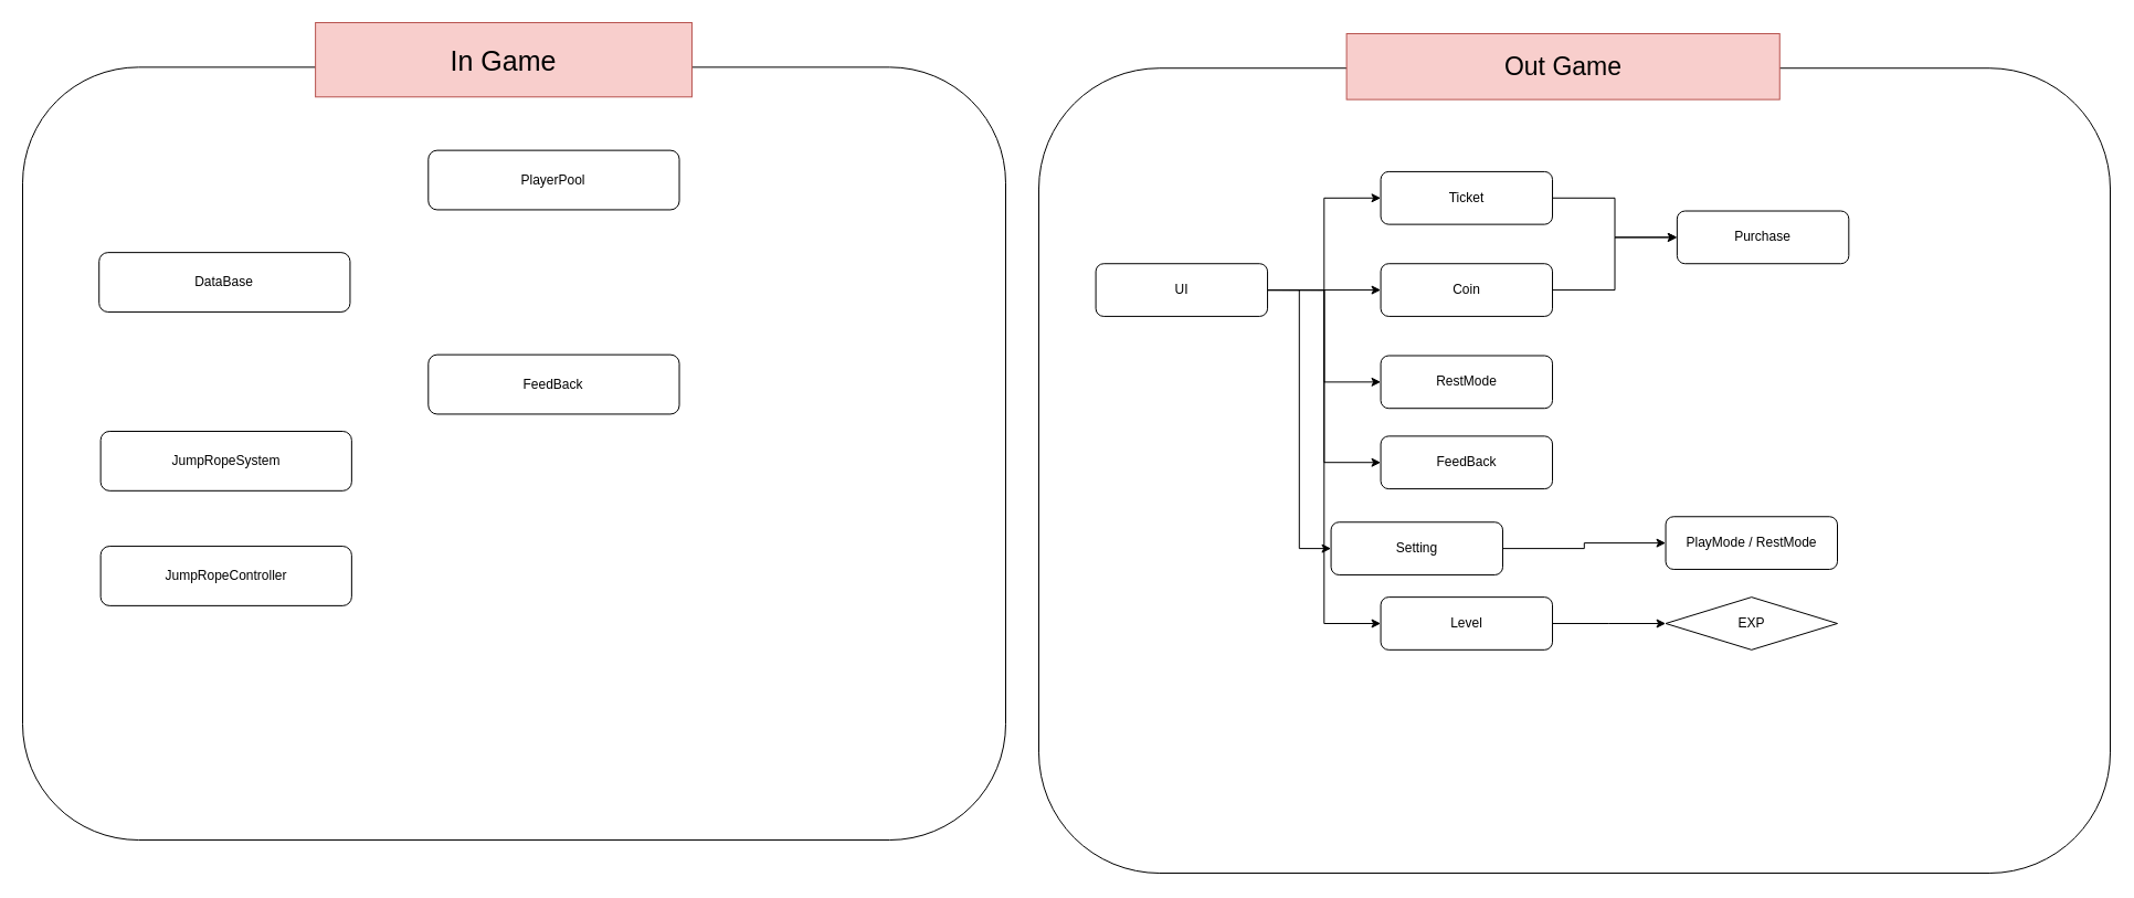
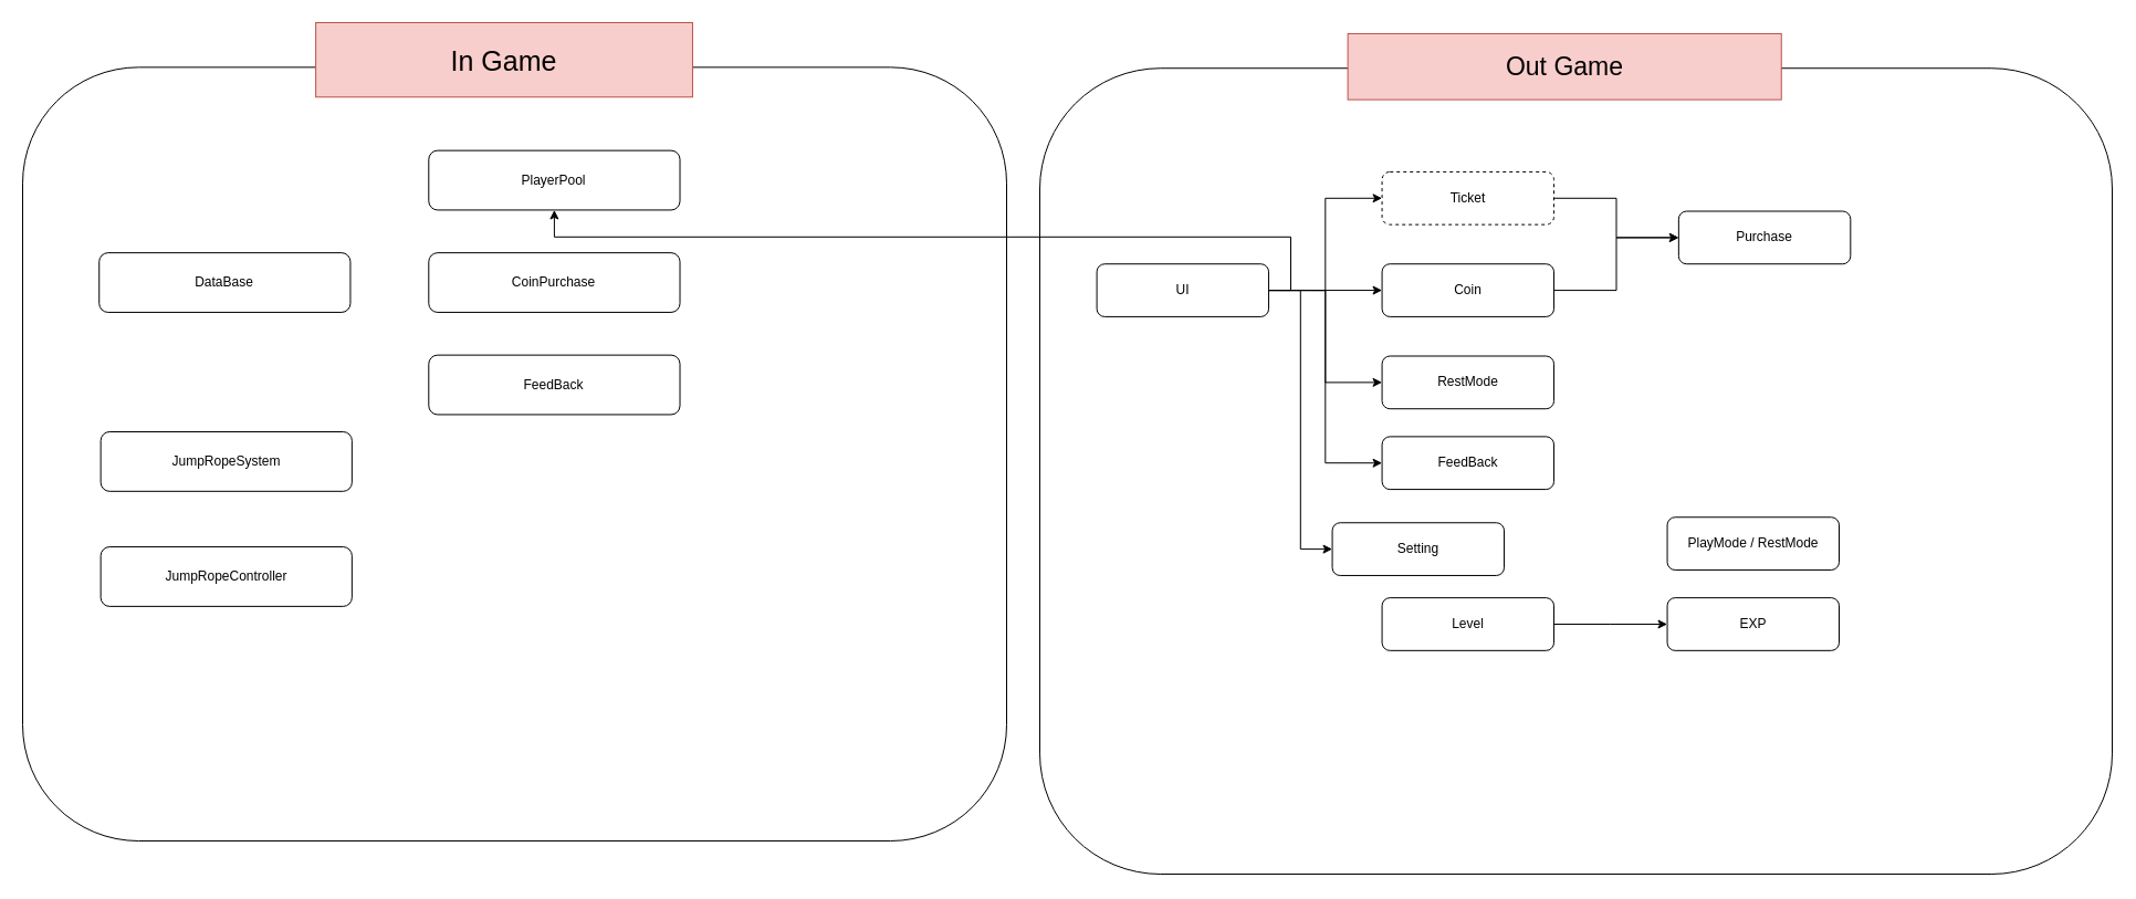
- <mxCell id="32" value="Ticket" style="rounded=1;whiteSpace=wrap;html=1;fontSize=12;glass=0;strokeWidth=1;shadow=0;" vertex="1" parent="12"><mxGeometry x="309.574" y="20.822" width="155.446" height="47.701" as="geometry" /></mxCell>
+ <mxCell id="32" value="Ticket" style="rounded=1;whiteSpace=wrap;html=1;fontSize=12;glass=0;strokeWidth=1;shadow=0;dashed=1;" vertex="1" parent="12"><mxGeometry x="309.574" y="20.822" width="155.446" height="47.701" as="geometry" /></mxCell>
+ <mxCell id="8" value="CoinPurchase" style="rounded=1;whiteSpace=wrap;html=1;fontSize=12;glass=0;strokeWidth=1;shadow=0;" vertex="1" parent="2"><mxGeometry x="367.299" y="208.13" width="227.234" height="53.818" as="geometry" /></mxCell>
- <mxCell id="25" style="edgeStyle=orthogonalEdgeStyle;rounded=0;orthogonalLoop=1;jettySize=auto;html=1;exitX=1;exitY=0.5;exitDx=0;exitDy=0;entryX=0;entryY=0.5;entryDx=0;entryDy=0;" edge="1" parent="12" source="26" target="27"><mxGeometry relative="1" as="geometry" /></mxCell>
- <mxCell id="17" style="edgeStyle=orthogonalEdgeStyle;rounded=0;orthogonalLoop=1;jettySize=auto;html=1;exitX=1;exitY=0.5;exitDx=0;exitDy=0;entryX=0;entryY=0.5;entryDx=0;entryDy=0;" edge="1" parent="12" source="20" target="30"><mxGeometry relative="1" as="geometry" /></mxCell>
+ <mxCell id="17" style="edgeStyle=orthogonalEdgeStyle;rounded=0;orthogonalLoop=1;jettySize=auto;html=1;exitX=1;exitY=0.5;exitDx=0;exitDy=0;" edge="1" parent="12" source="20" target="5"><mxGeometry relative="1" as="geometry" /></mxCell>
- <mxCell id="33" value="EXP" style="rhombus;whiteSpace=wrap;html=1;fontSize=12;glass=0;strokeWidth=1;shadow=0;" vertex="1" parent="12"><mxGeometry x="567.552" y="406.027" width="155.446" height="47.701" as="geometry" /></mxCell>
+ <mxCell id="33" value="EXP" style="rounded=1;whiteSpace=wrap;html=1;fontSize=12;glass=0;strokeWidth=1;shadow=0;" vertex="1" parent="12"><mxGeometry x="567.552" y="406.027" width="155.446" height="47.701" as="geometry" /></mxCell>
